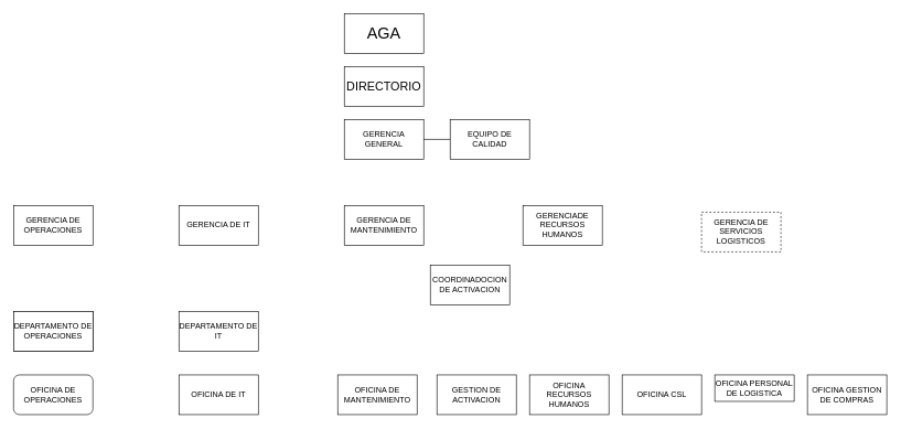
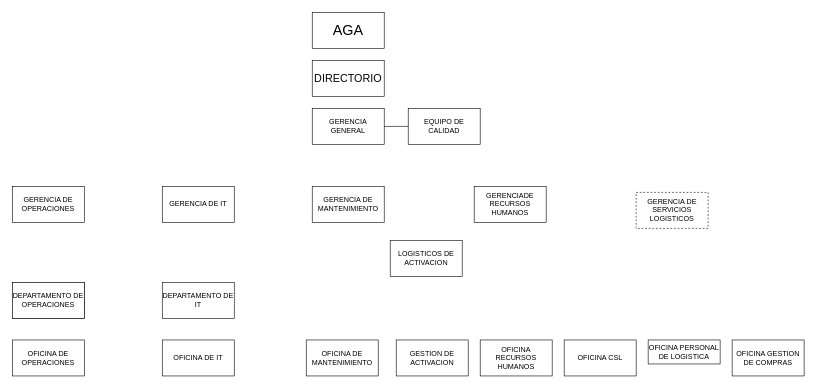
- <mxCell id="15" value="&lt;div&gt;COORDINADOCION DE ACTIVACION&lt;/div&gt;" style="rounded=0;whiteSpace=wrap;html=1;" vertex="1" parent="1"><mxGeometry x="650" y="400" width="120" height="60" as="geometry" /></mxCell>
+ <mxCell id="15" value="&lt;div&gt;LOGISTICOS DE ACTIVACION&lt;/div&gt;" style="rounded=0;whiteSpace=wrap;html=1;" vertex="1" parent="1"><mxGeometry x="650" y="400" width="120" height="60" as="geometry" /></mxCell>
- <mxCell id="23" value="OFICINA DE OPERACIONES" style="whiteSpace=wrap;html=1;rounded=1;" vertex="1" parent="1"><mxGeometry x="20" y="566" width="120" height="60" as="geometry" /></mxCell>
+ <mxCell id="23" value="OFICINA DE OPERACIONES" style="rounded=0;whiteSpace=wrap;html=1;" vertex="1" parent="1"><mxGeometry x="20" y="566" width="120" height="60" as="geometry" /></mxCell>
